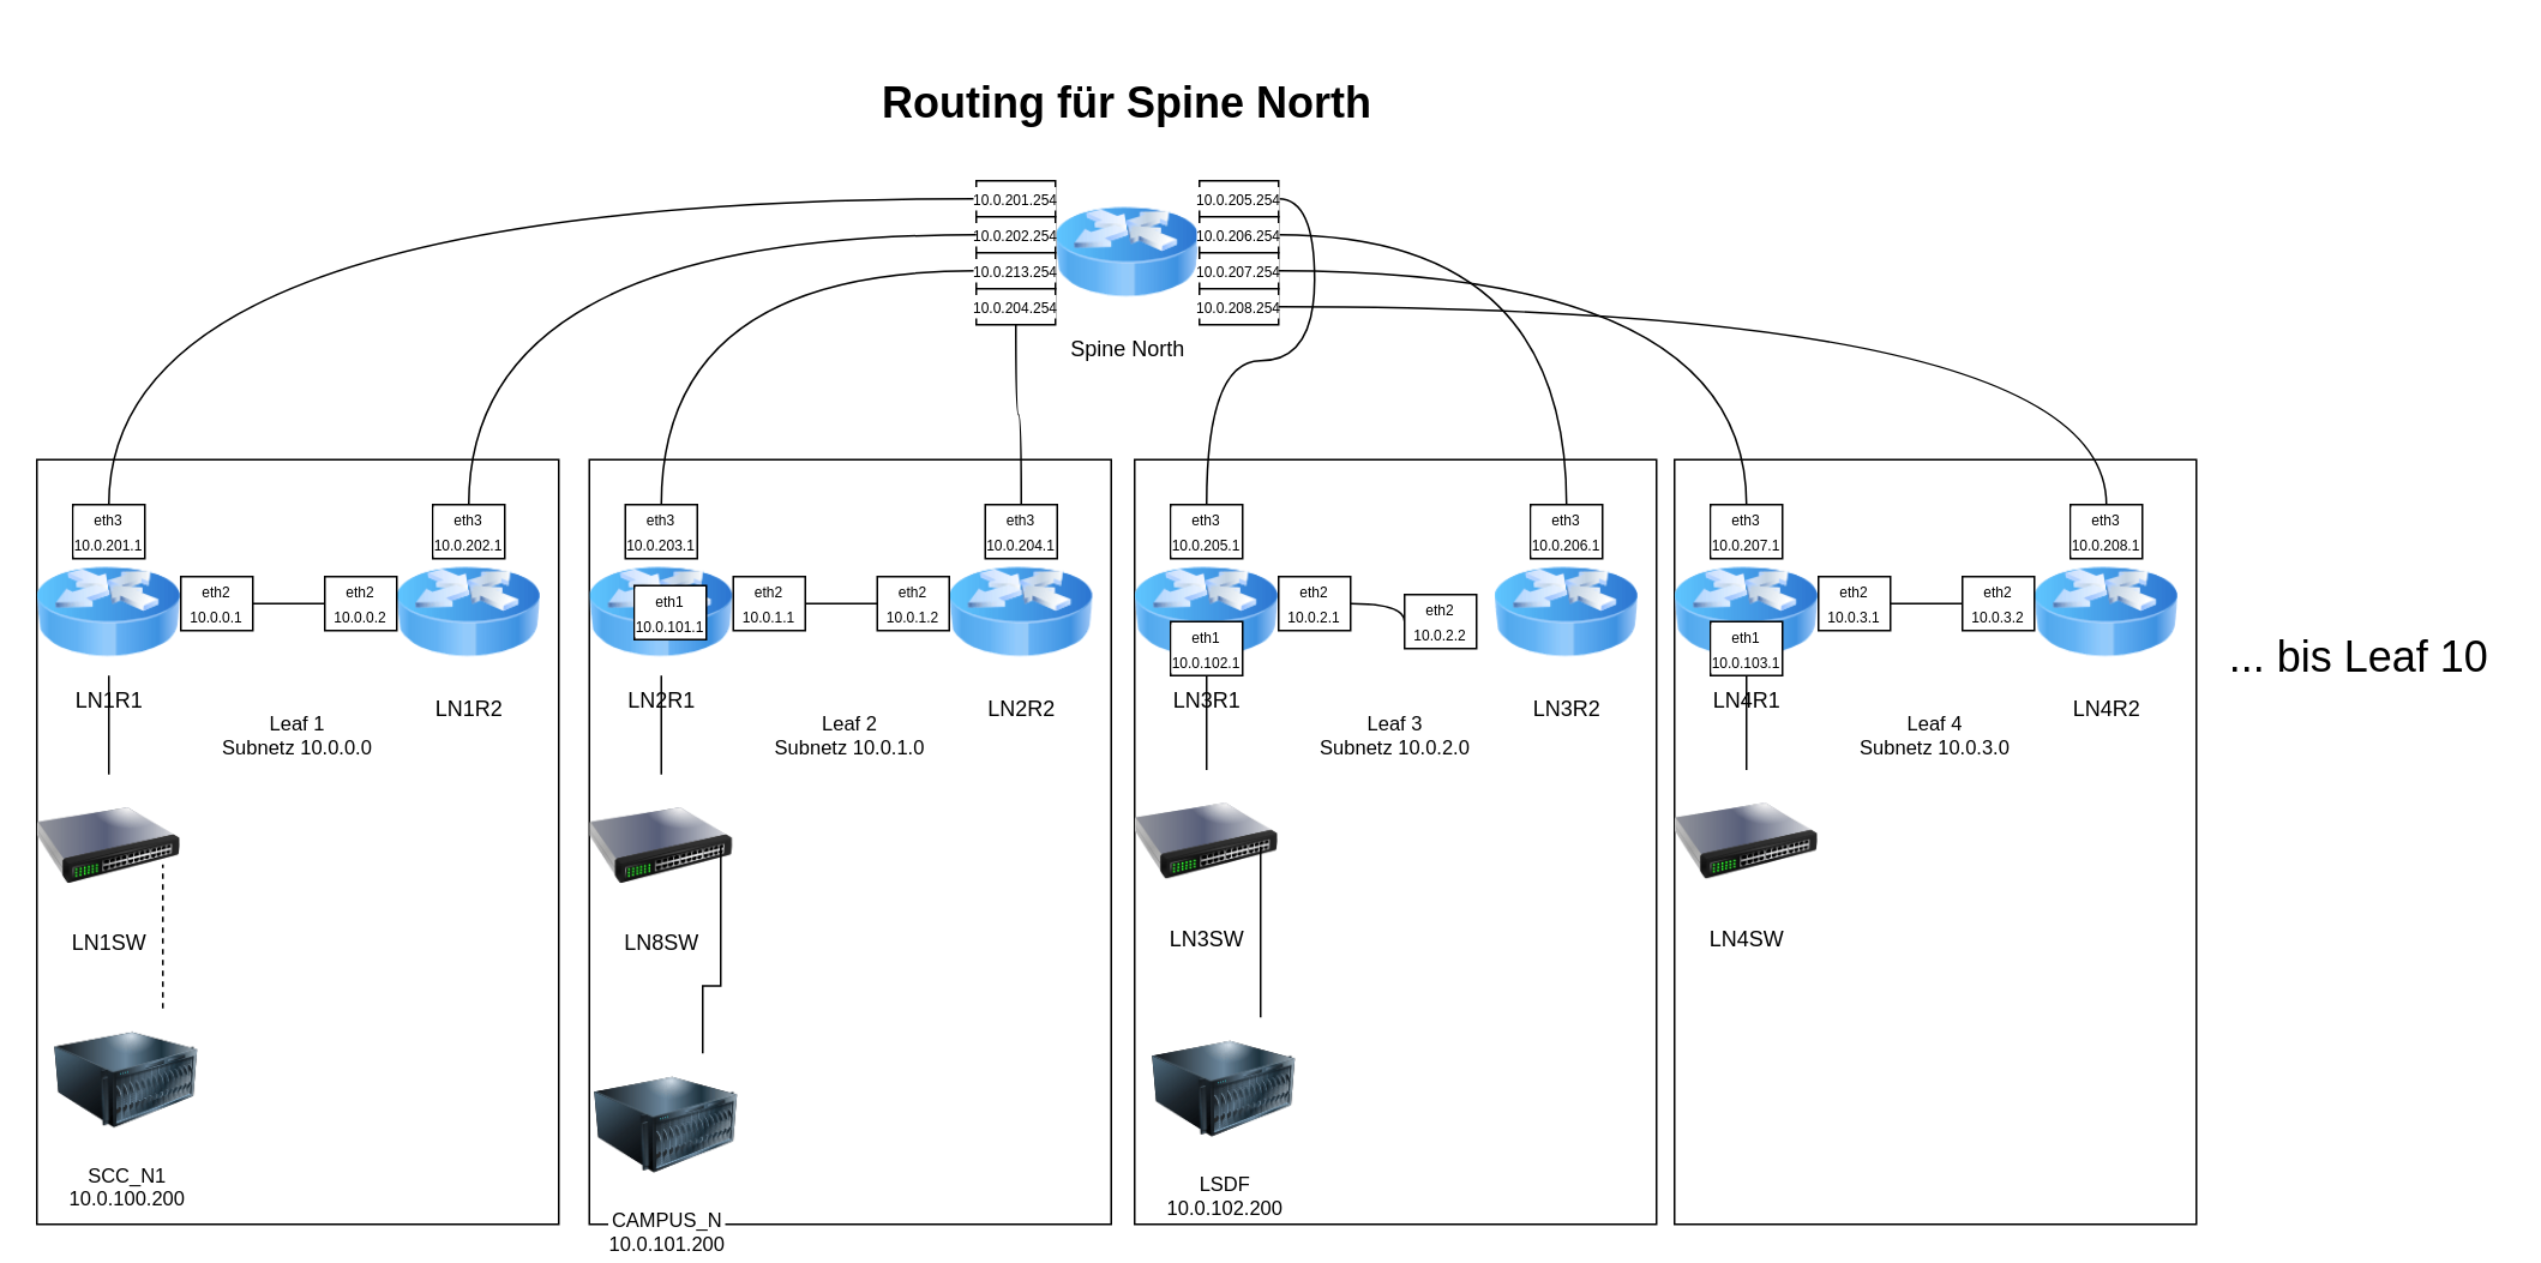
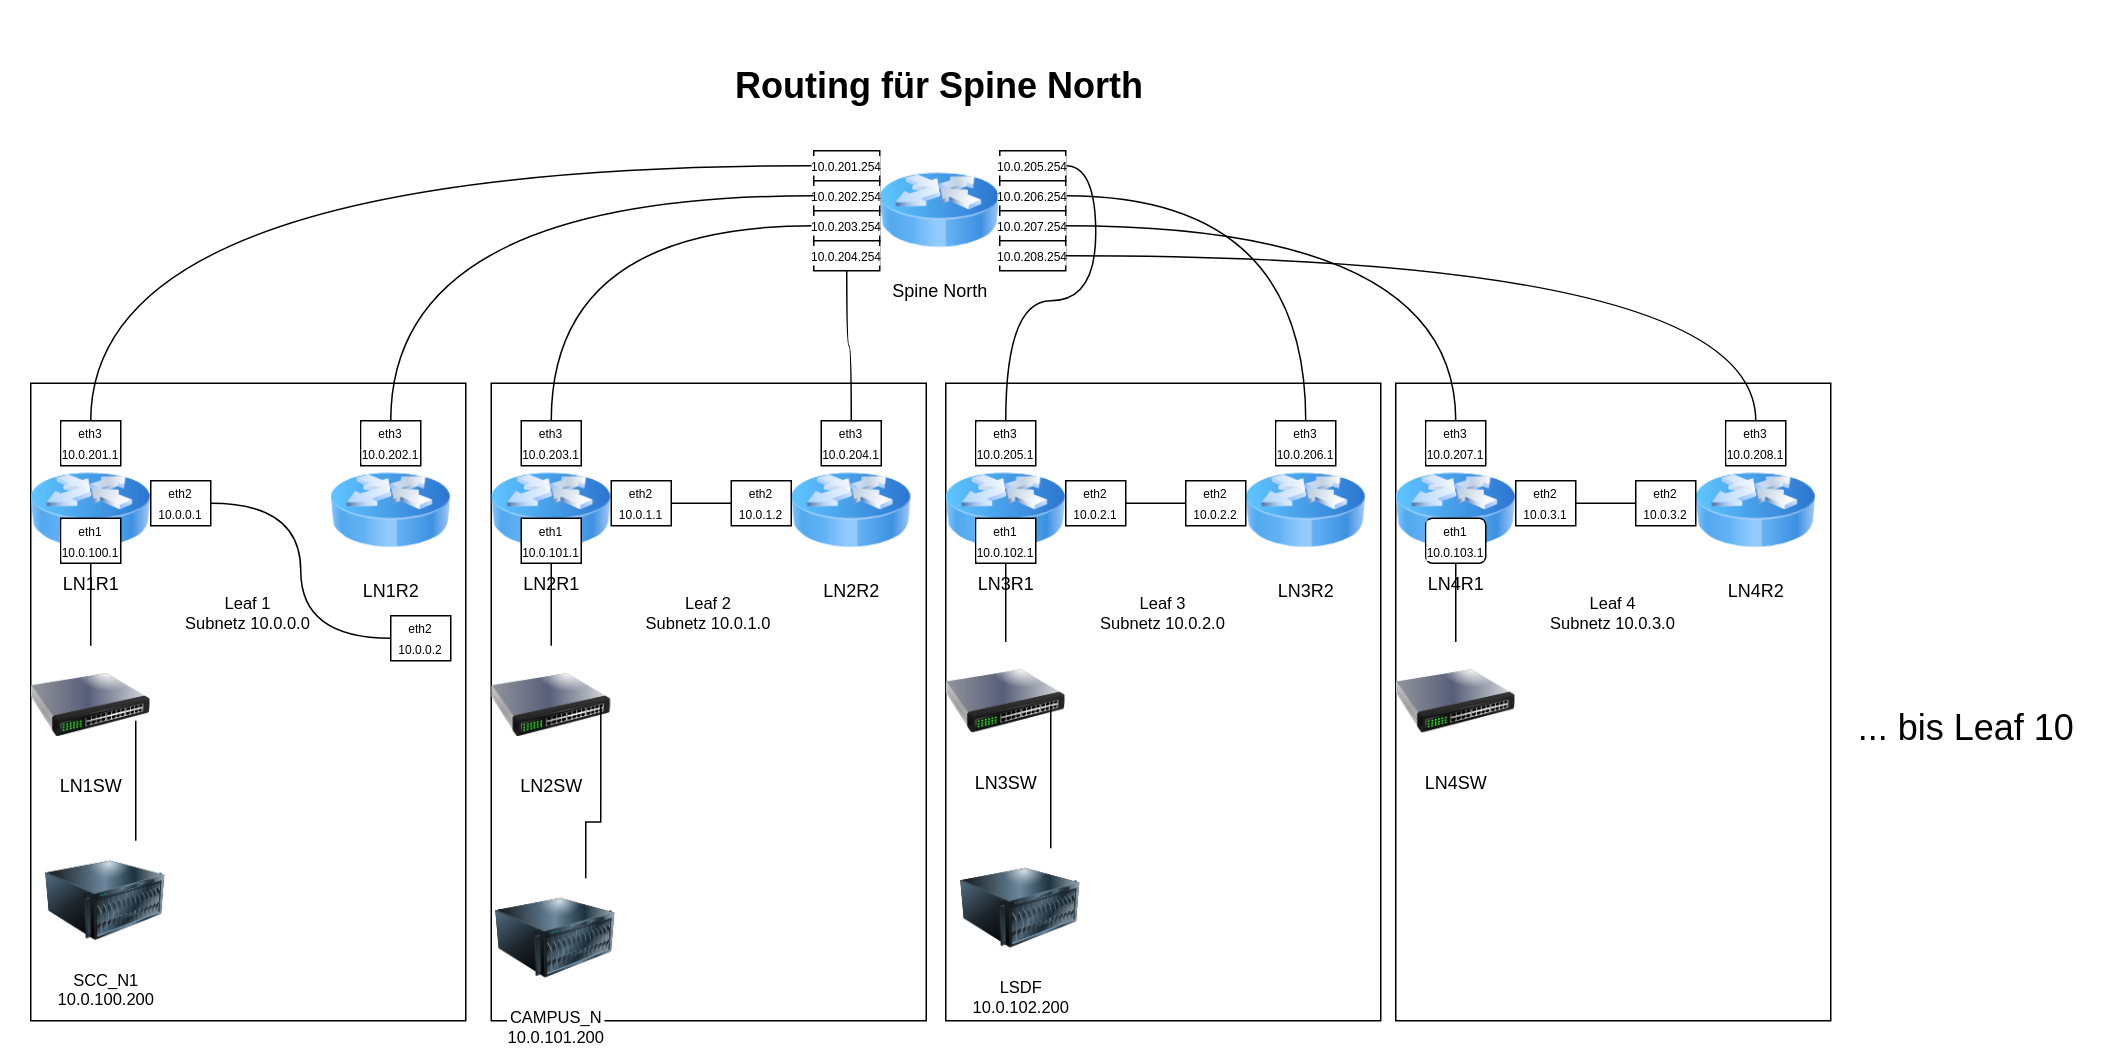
- <mxCell id="28" value="&lt;font style=&quot;font-size: 8px;&quot;&gt;10.0.213.254&lt;/font&gt;" style="rounded=0;whiteSpace=wrap;html=1;fontFamily=Helvetica;fontSize=11;fontColor=default;labelBackgroundColor=default;" parent="1" vertex="1"><mxGeometry x="542" y="140" width="44" height="20" as="geometry" /></mxCell>
+ <mxCell id="28" value="&lt;font style=&quot;font-size: 8px;&quot;&gt;10.0.203.254&lt;/font&gt;" style="rounded=0;whiteSpace=wrap;html=1;fontFamily=Helvetica;fontSize=11;fontColor=default;labelBackgroundColor=default;" parent="1" vertex="1"><mxGeometry x="542" y="140" width="44" height="20" as="geometry" /></mxCell>
- <mxCell id="16" value="&lt;font style=&quot;font-size: 8px;&quot;&gt;eth2&lt;br&gt;10.0.0.2&lt;/font&gt;" style="rounded=0;whiteSpace=wrap;html=1;fontFamily=Helvetica;fontSize=11;fontColor=default;labelBackgroundColor=default;" parent="1" vertex="1"><mxGeometry x="180" y="320" width="40" height="30" as="geometry" /></mxCell>
+ <mxCell id="16" value="&lt;font style=&quot;font-size: 8px;&quot;&gt;eth2&lt;br&gt;10.0.0.2&lt;/font&gt;" style="rounded=0;whiteSpace=wrap;html=1;fontFamily=Helvetica;fontSize=11;fontColor=default;labelBackgroundColor=default;" parent="1" vertex="1"><mxGeometry x="260" y="410" width="40" height="30" as="geometry" /></mxCell>
- <mxCell id="58" value="&lt;font style=&quot;font-size: 8px;&quot;&gt;eth1&lt;br&gt;10.0.101.1&lt;/font&gt;" style="rounded=0;whiteSpace=wrap;html=1;fontFamily=Helvetica;fontSize=11;fontColor=default;labelBackgroundColor=default;" parent="1" vertex="1"><mxGeometry x="352" y="325" width="40" height="30" as="geometry" /></mxCell>
+ <mxCell id="58" value="&lt;font style=&quot;font-size: 8px;&quot;&gt;eth1&lt;br&gt;10.0.101.1&lt;/font&gt;" style="rounded=0;whiteSpace=wrap;html=1;fontFamily=Helvetica;fontSize=11;fontColor=default;labelBackgroundColor=default;" parent="1" vertex="1"><mxGeometry x="347" y="345" width="40" height="30" as="geometry" /></mxCell>
- <mxCell id="40" value="&lt;font style=&quot;font-size: 8px;&quot;&gt;eth2&lt;br&gt;10.0.2.2&lt;/font&gt;" style="rounded=0;whiteSpace=wrap;html=1;fontFamily=Helvetica;fontSize=11;fontColor=default;labelBackgroundColor=default;" parent="1" vertex="1"><mxGeometry x="780" y="330" width="40" height="30" as="geometry" /></mxCell>
+ <mxCell id="40" value="&lt;font style=&quot;font-size: 8px;&quot;&gt;eth2&lt;br&gt;10.0.2.2&lt;/font&gt;" style="rounded=0;whiteSpace=wrap;html=1;fontFamily=Helvetica;fontSize=11;fontColor=default;labelBackgroundColor=default;" parent="1" vertex="1"><mxGeometry x="790" y="320" width="40" height="30" as="geometry" /></mxCell>
+ <mxCell id="59" value="&lt;font style=&quot;font-size: 8px;&quot;&gt;eth1&lt;br&gt;10.0.100.1&lt;/font&gt;" style="rounded=0;whiteSpace=wrap;html=1;fontFamily=Helvetica;fontSize=11;fontColor=default;labelBackgroundColor=default;" parent="1" vertex="1"><mxGeometry x="40" y="345" width="40" height="30" as="geometry" /></mxCell>
- <mxCell id="56" value="&lt;font style=&quot;font-size: 8px;&quot;&gt;eth1&lt;br&gt;10.0.103.1&lt;/font&gt;" style="rounded=0;whiteSpace=wrap;html=1;fontFamily=Helvetica;fontSize=11;fontColor=default;labelBackgroundColor=default;" parent="1" vertex="1"><mxGeometry x="950" y="345" width="40" height="30" as="geometry" /></mxCell>
+ <mxCell id="56" value="&lt;font style=&quot;font-size: 8px;&quot;&gt;eth1&lt;br&gt;10.0.103.1&lt;/font&gt;" style="whiteSpace=wrap;html=1;fontFamily=Helvetica;fontSize=11;fontColor=default;labelBackgroundColor=default;rounded=1;" parent="1" vertex="1"><mxGeometry x="950" y="345" width="40" height="30" as="geometry" /></mxCell>
- <mxCell id="74" value="&lt;font style=&quot;font-size: 24px;&quot;&gt;... bis Leaf 10&lt;/font&gt;" style="text;html=1;align=center;verticalAlign=middle;whiteSpace=wrap;rounded=0;fontFamily=Helvetica;fontSize=11;fontColor=default;labelBackgroundColor=default;" vertex="1" parent="1"><mxGeometry x="1231" y="350" width="159" height="30" as="geometry" /></mxCell>
+ <mxCell id="74" value="&lt;font style=&quot;font-size: 24px;&quot;&gt;... bis Leaf 10&lt;/font&gt;" style="text;html=1;align=center;verticalAlign=middle;whiteSpace=wrap;rounded=0;fontFamily=Helvetica;fontSize=11;fontColor=default;labelBackgroundColor=default;" vertex="1" parent="1"><mxGeometry x="1231" y="470" width="159" height="30" as="geometry" /></mxCell>
- <mxCell id="70" style="edgeStyle=orthogonalEdgeStyle;rounded=0;orthogonalLoop=1;jettySize=auto;html=1;exitX=0.75;exitY=0;exitDx=0;exitDy=0;entryX=0.875;entryY=0.625;entryDx=0;entryDy=0;entryPerimeter=0;endArrow=none;endFill=0;dashed=1;" edge="1" parent="1" source="69" target="63"><mxGeometry relative="1" as="geometry" /></mxCell>
+ <mxCell id="70" style="edgeStyle=orthogonalEdgeStyle;rounded=0;orthogonalLoop=1;jettySize=auto;html=1;exitX=0.75;exitY=0;exitDx=0;exitDy=0;entryX=0.875;entryY=0.625;entryDx=0;entryDy=0;entryPerimeter=0;endArrow=none;endFill=0;" edge="1" parent="1" source="69" target="63"><mxGeometry relative="1" as="geometry" /></mxCell>
- <mxCell id="61" value="LN8SW" style="image;html=1;image=img/lib/clip_art/networking/Switch_128x128.png" parent="1" vertex="1"><mxGeometry x="327" y="430" width="80" height="80" as="geometry" /></mxCell>
+ <mxCell id="61" value="LN2SW" style="image;html=1;image=img/lib/clip_art/networking/Switch_128x128.png" parent="1" vertex="1"><mxGeometry x="327" y="430" width="80" height="80" as="geometry" /></mxCell>
